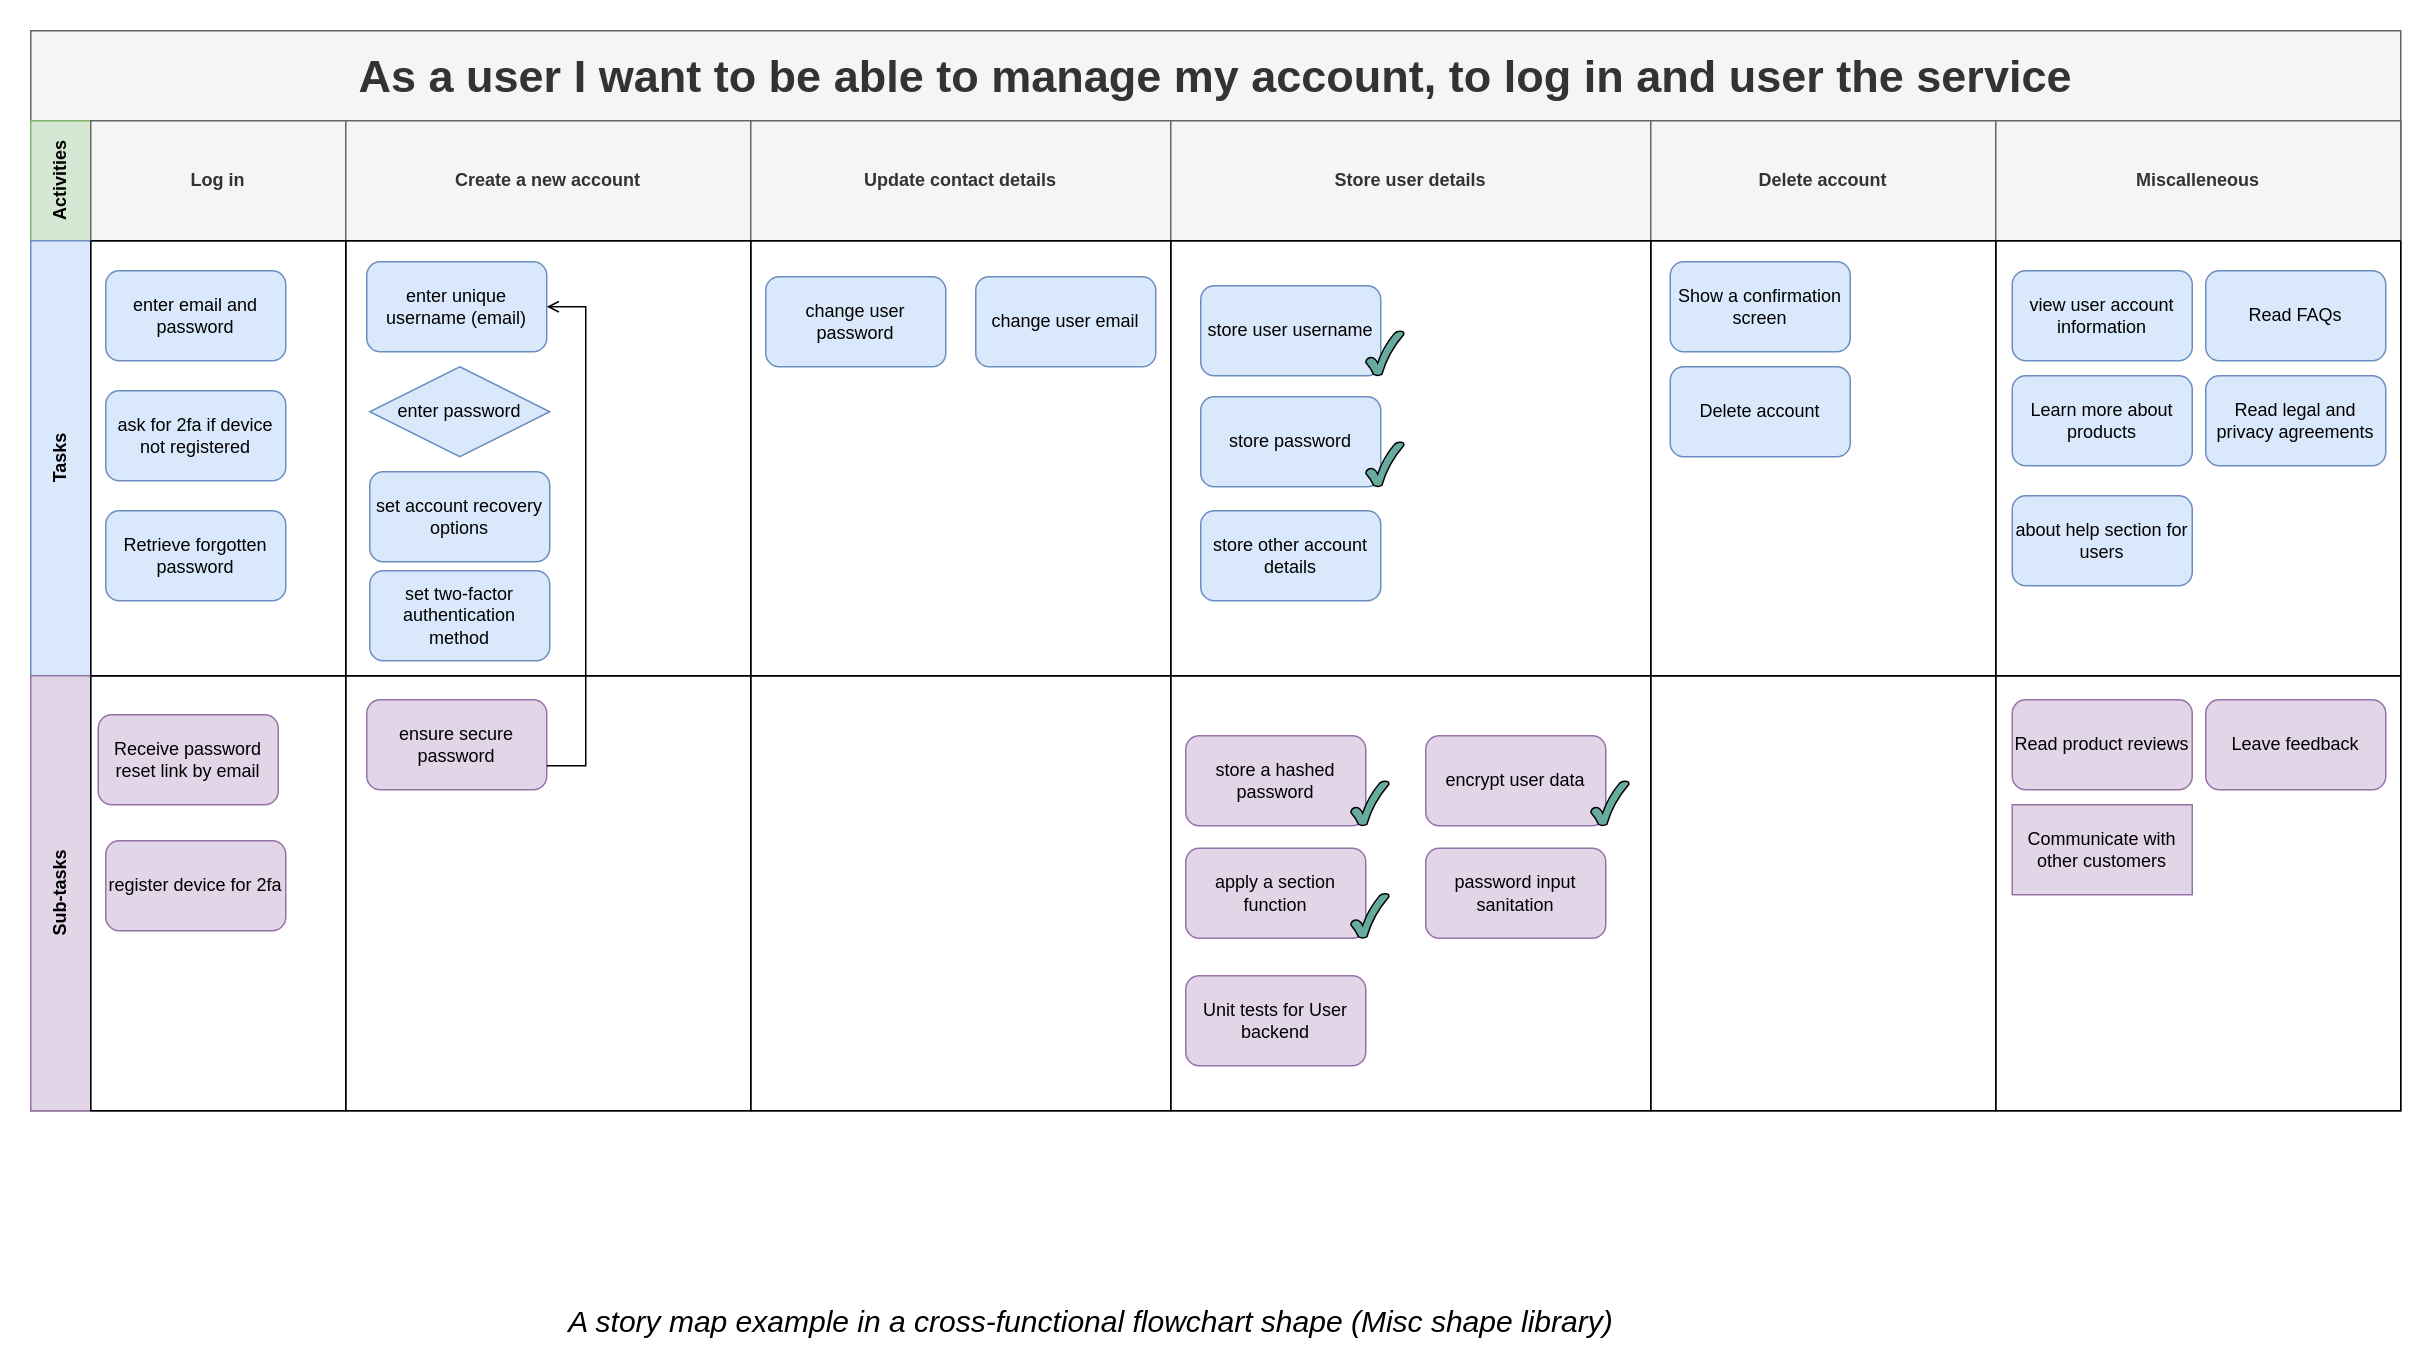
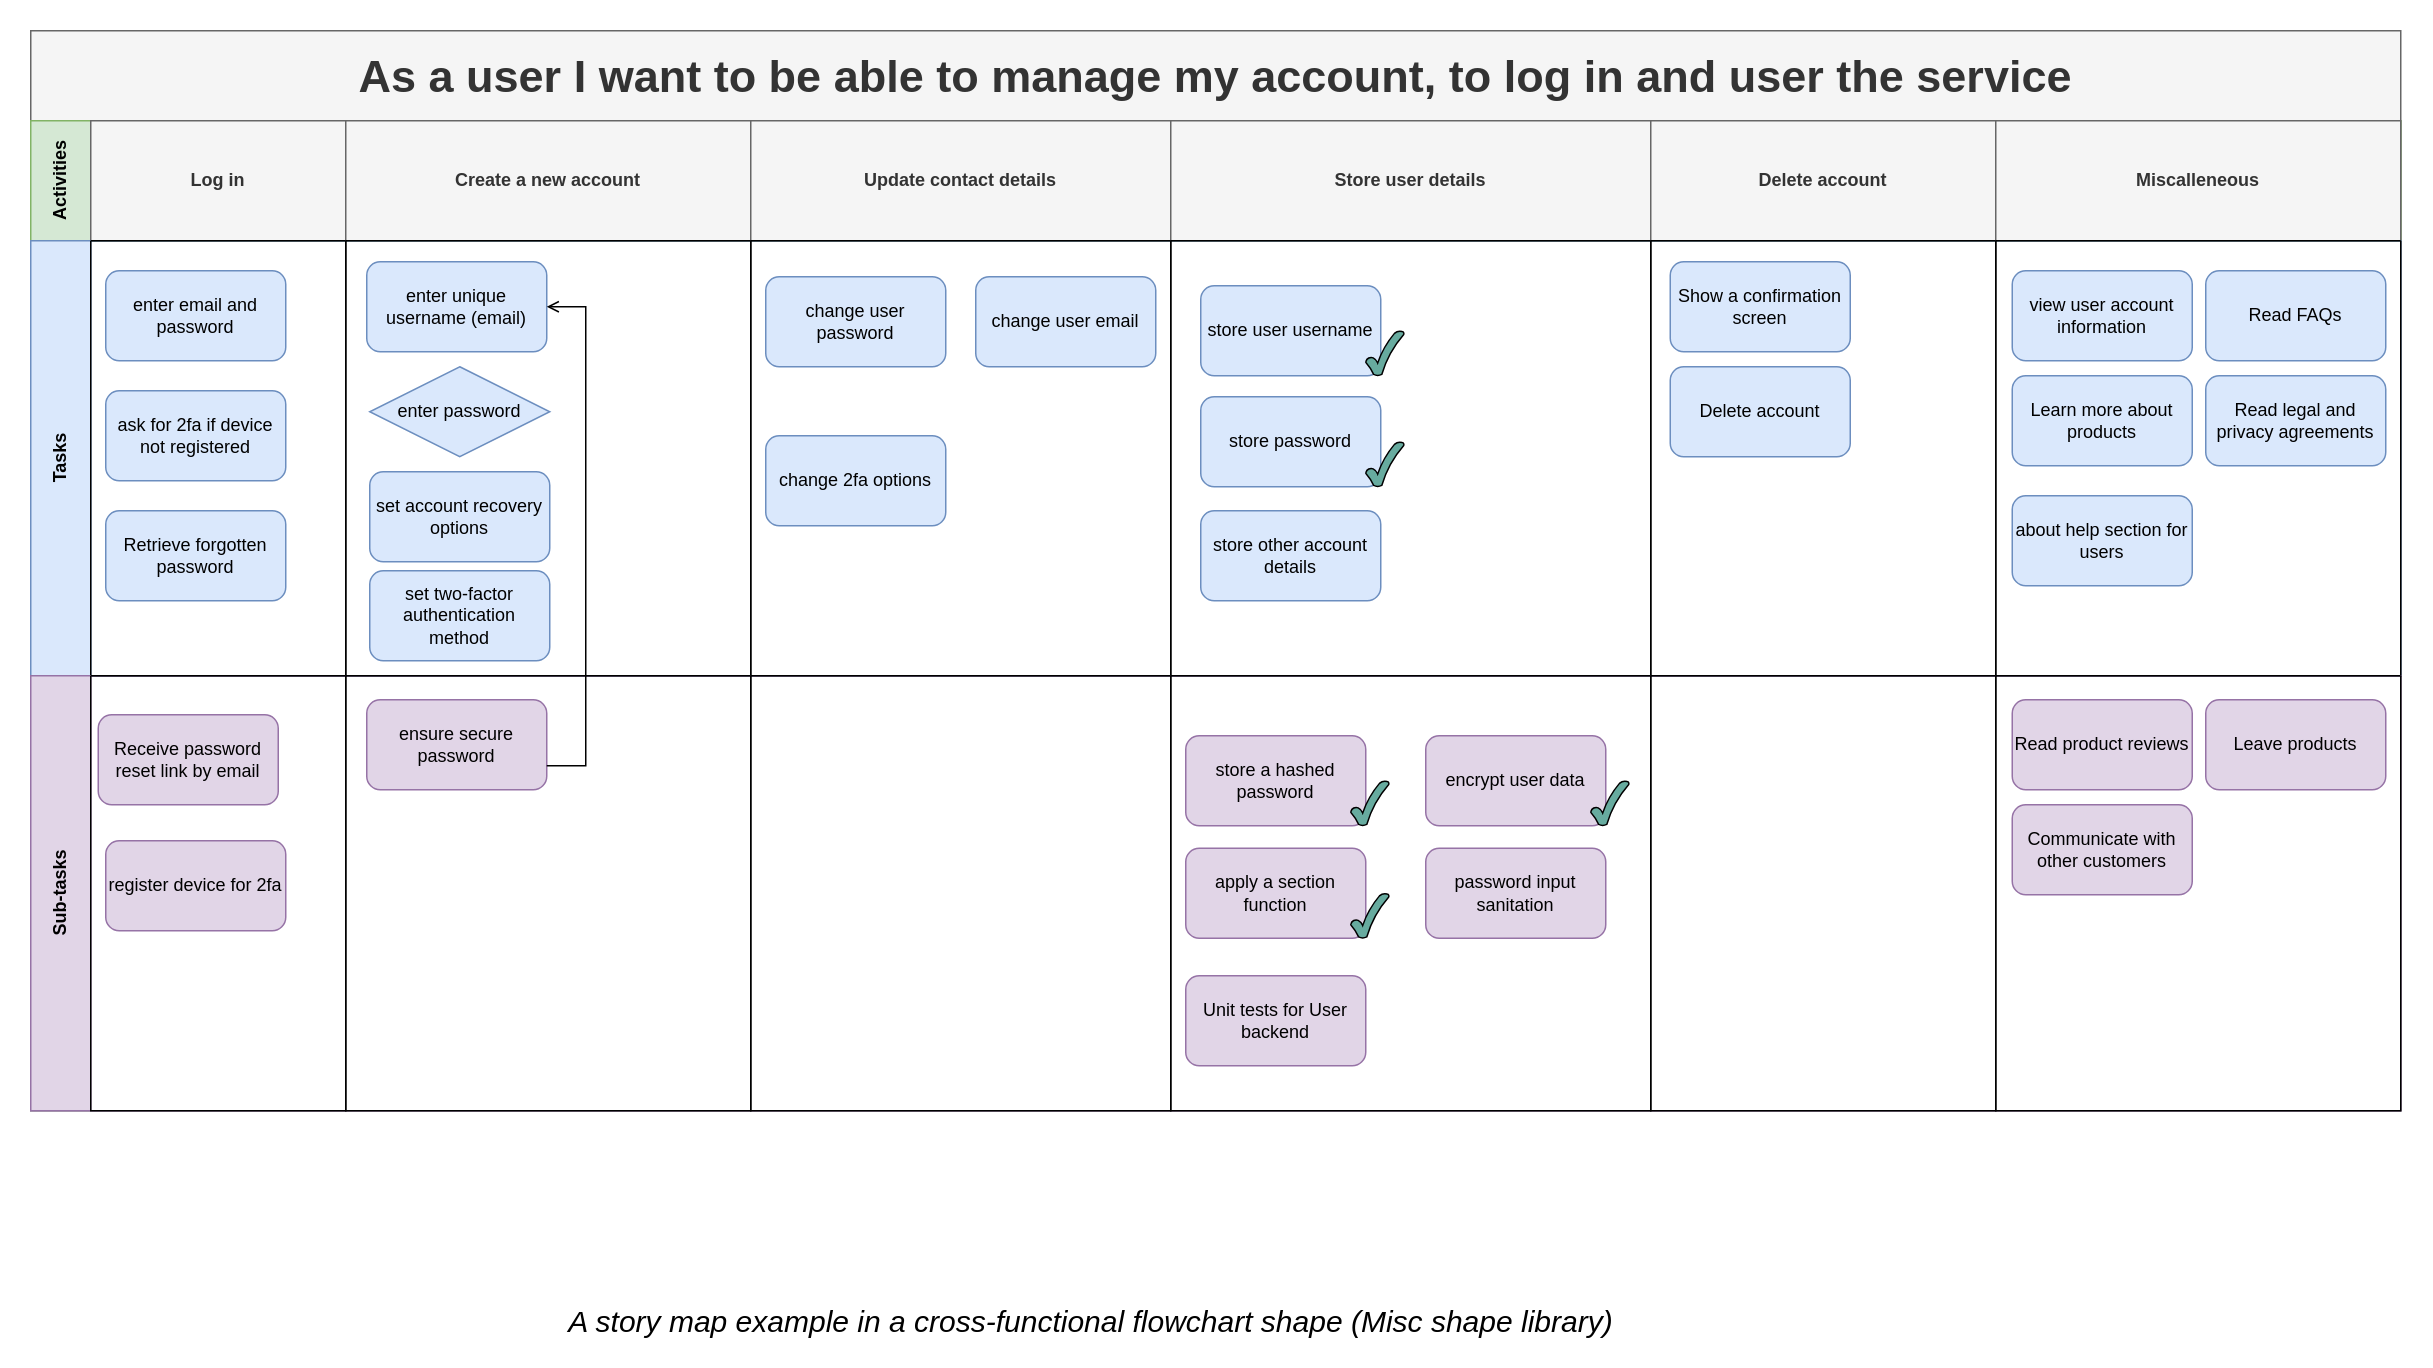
+ <mxCell id="23" value="change 2fa options" style="rounded=1;whiteSpace=wrap;html=1;strokeWidth=1;fillColor=#dae8fc;strokeColor=#6c8ebf;" parent="20" vertex="1"><mxGeometry x="10" y="130" width="120" height="60" as="geometry" /></mxCell>
- <mxCell id="58" value="Leave feedback" style="rounded=1;whiteSpace=wrap;html=1;strokeWidth=1;fillColor=#e1d5e7;strokeColor=#9673a6;" parent="55" vertex="1"><mxGeometry x="140" y="16" width="120" height="60" as="geometry" /></mxCell>
+ <mxCell id="58" value="Leave products" style="rounded=1;whiteSpace=wrap;html=1;strokeWidth=1;fillColor=#e1d5e7;strokeColor=#9673a6;" parent="55" vertex="1"><mxGeometry x="140" y="16" width="120" height="60" as="geometry" /></mxCell>
- <mxCell id="57" value="Communicate with other customers" style="whiteSpace=wrap;html=1;strokeWidth=1;fillColor=#e1d5e7;strokeColor=#9673a6;rounded=0;" parent="55" vertex="1"><mxGeometry x="11" y="86" width="120" height="60" as="geometry" /></mxCell>
+ <mxCell id="57" value="Communicate with other customers" style="rounded=1;whiteSpace=wrap;html=1;strokeWidth=1;fillColor=#e1d5e7;strokeColor=#9673a6;" parent="55" vertex="1"><mxGeometry x="11" y="86" width="120" height="60" as="geometry" /></mxCell>
